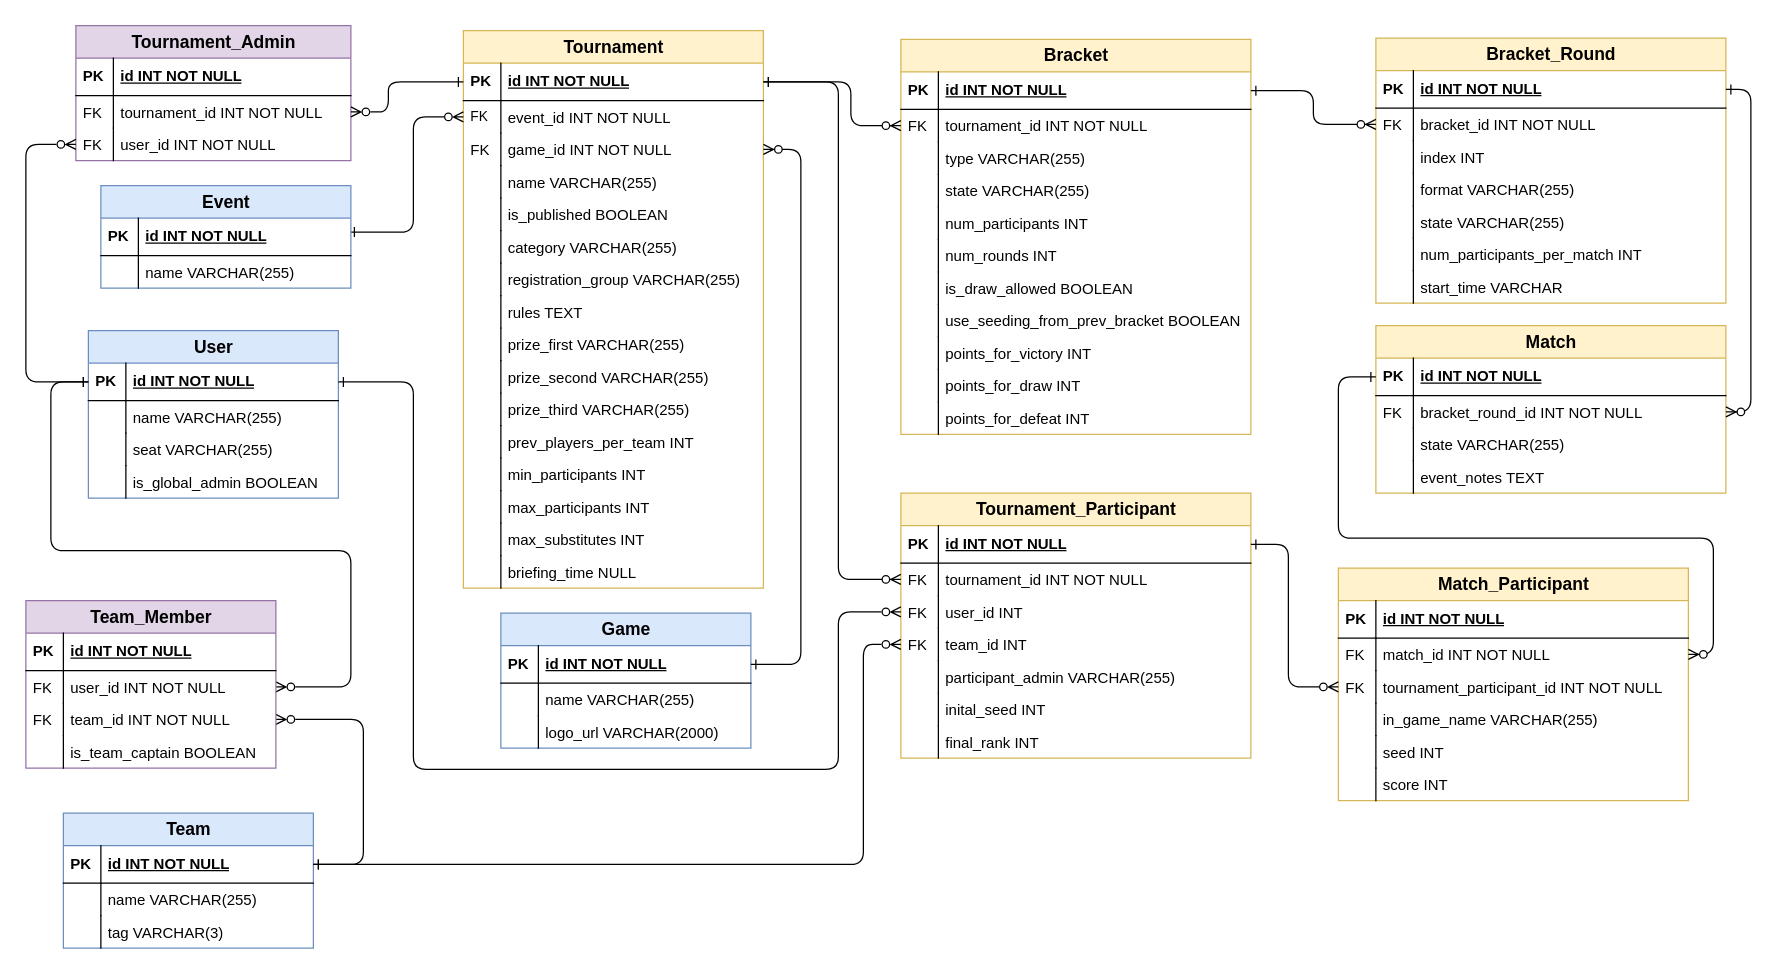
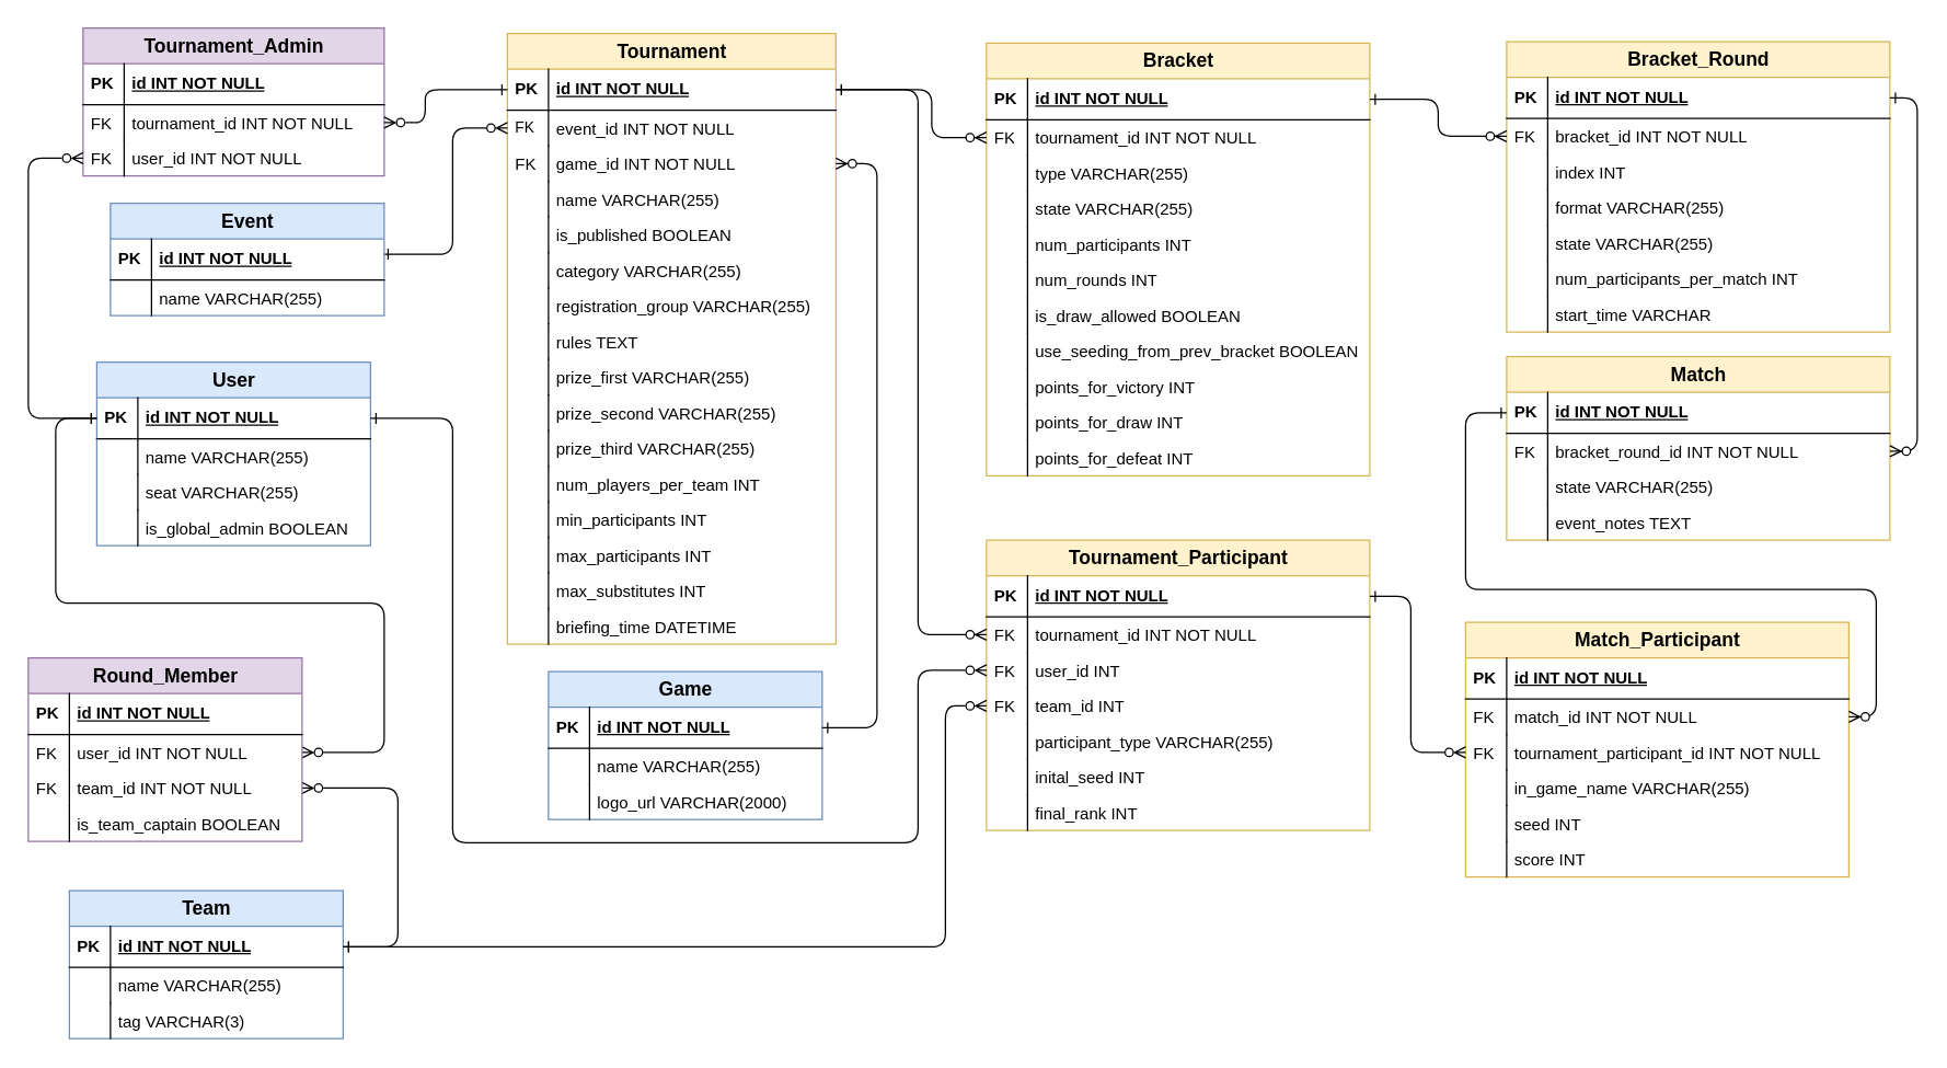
- <mxCell id="25" value="prev_players_per_team INT" style="shape=partialRectangle;top=0;left=0;right=0;bottom=0;html=1;align=left;verticalAlign=top;fillColor=none;spacingLeft=34;spacingRight=4;whiteSpace=wrap;overflow=hidden;rotatable=0;points=[[0,0.5],[1,0.5]];portConstraint=eastwest;dropTarget=0;" parent="2" vertex="1"><mxGeometry y="316" width="240" height="26" as="geometry" /></mxCell>
+ <mxCell id="25" value="num_players_per_team INT" style="shape=partialRectangle;top=0;left=0;right=0;bottom=0;html=1;align=left;verticalAlign=top;fillColor=none;spacingLeft=34;spacingRight=4;whiteSpace=wrap;overflow=hidden;rotatable=0;points=[[0,0.5],[1,0.5]];portConstraint=eastwest;dropTarget=0;" parent="2" vertex="1"><mxGeometry y="316" width="240" height="26" as="geometry" /></mxCell>
- <mxCell id="33" value="briefing_time NULL" style="shape=partialRectangle;top=0;left=0;right=0;bottom=0;html=1;align=left;verticalAlign=top;fillColor=none;spacingLeft=34;spacingRight=4;whiteSpace=wrap;overflow=hidden;rotatable=0;points=[[0,0.5],[1,0.5]];portConstraint=eastwest;dropTarget=0;" parent="2" vertex="1"><mxGeometry y="420" width="240" height="26" as="geometry" /></mxCell>
+ <mxCell id="33" value="briefing_time DATETIME" style="shape=partialRectangle;top=0;left=0;right=0;bottom=0;html=1;align=left;verticalAlign=top;fillColor=none;spacingLeft=34;spacingRight=4;whiteSpace=wrap;overflow=hidden;rotatable=0;points=[[0,0.5],[1,0.5]];portConstraint=eastwest;dropTarget=0;" parent="2" vertex="1"><mxGeometry y="420" width="240" height="26" as="geometry" /></mxCell>
- <mxCell id="150" value="Team_Member" style="swimlane;html=1;fontStyle=1;childLayout=stackLayout;horizontal=1;startSize=26;fillColor=#e1d5e7;horizontalStack=0;resizeParent=1;resizeLast=0;collapsible=1;marginBottom=0;swimlaneFillColor=#ffffff;align=center;rounded=0;shadow=0;comic=0;labelBackgroundColor=none;strokeWidth=1;fontFamily=Helvetica;fontSize=14;strokeColor=#9673a6;" parent="1" vertex="1"><mxGeometry x="20" y="480" width="200" height="134" as="geometry" /></mxCell>
+ <mxCell id="150" value="Round_Member" style="swimlane;html=1;fontStyle=1;childLayout=stackLayout;horizontal=1;startSize=26;fillColor=#e1d5e7;horizontalStack=0;resizeParent=1;resizeLast=0;collapsible=1;marginBottom=0;swimlaneFillColor=#ffffff;align=center;rounded=0;shadow=0;comic=0;labelBackgroundColor=none;strokeWidth=1;fontFamily=Helvetica;fontSize=14;strokeColor=#9673a6;" parent="1" vertex="1"><mxGeometry x="20" y="480" width="200" height="134" as="geometry" /></mxCell>
- <mxCell id="121" value="participant_admin VARCHAR(255)" style="shape=partialRectangle;top=0;left=0;right=0;bottom=0;html=1;align=left;verticalAlign=top;fillColor=none;spacingLeft=34;spacingRight=4;whiteSpace=wrap;overflow=hidden;rotatable=0;points=[[0,0.5],[1,0.5]];portConstraint=eastwest;dropTarget=0;" parent="112" vertex="1"><mxGeometry y="134" width="280" height="26" as="geometry" /></mxCell>
+ <mxCell id="121" value="participant_type VARCHAR(255)" style="shape=partialRectangle;top=0;left=0;right=0;bottom=0;html=1;align=left;verticalAlign=top;fillColor=none;spacingLeft=34;spacingRight=4;whiteSpace=wrap;overflow=hidden;rotatable=0;points=[[0,0.5],[1,0.5]];portConstraint=eastwest;dropTarget=0;" parent="112" vertex="1"><mxGeometry y="134" width="280" height="26" as="geometry" /></mxCell>
